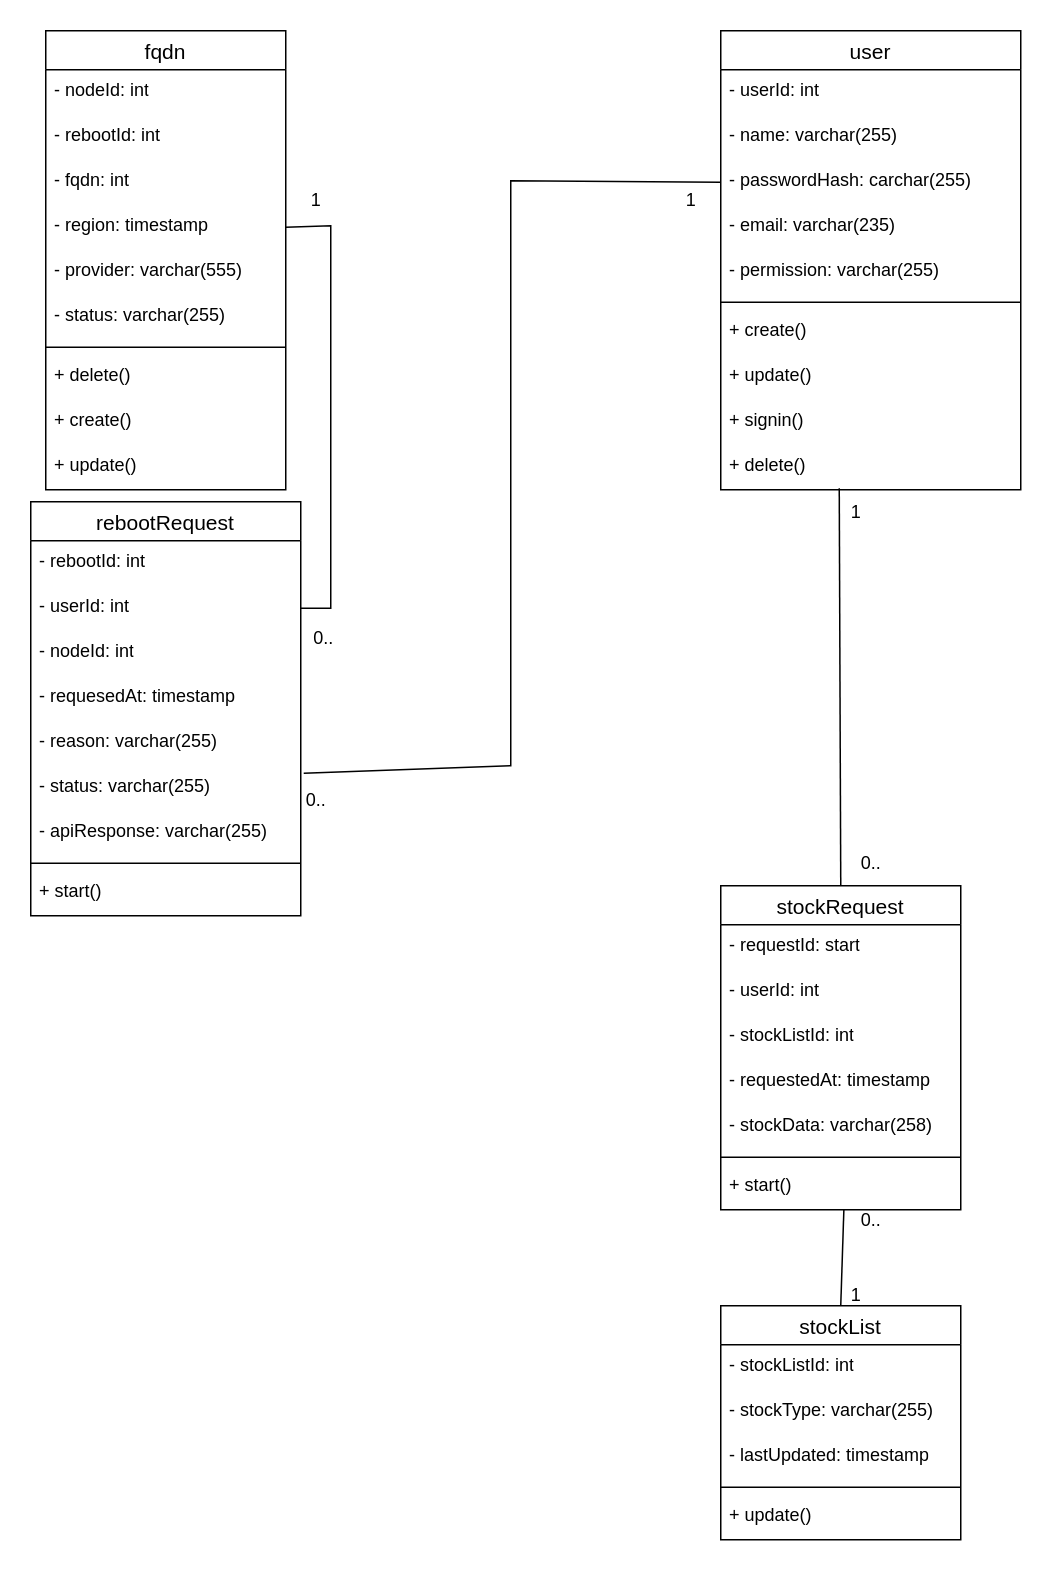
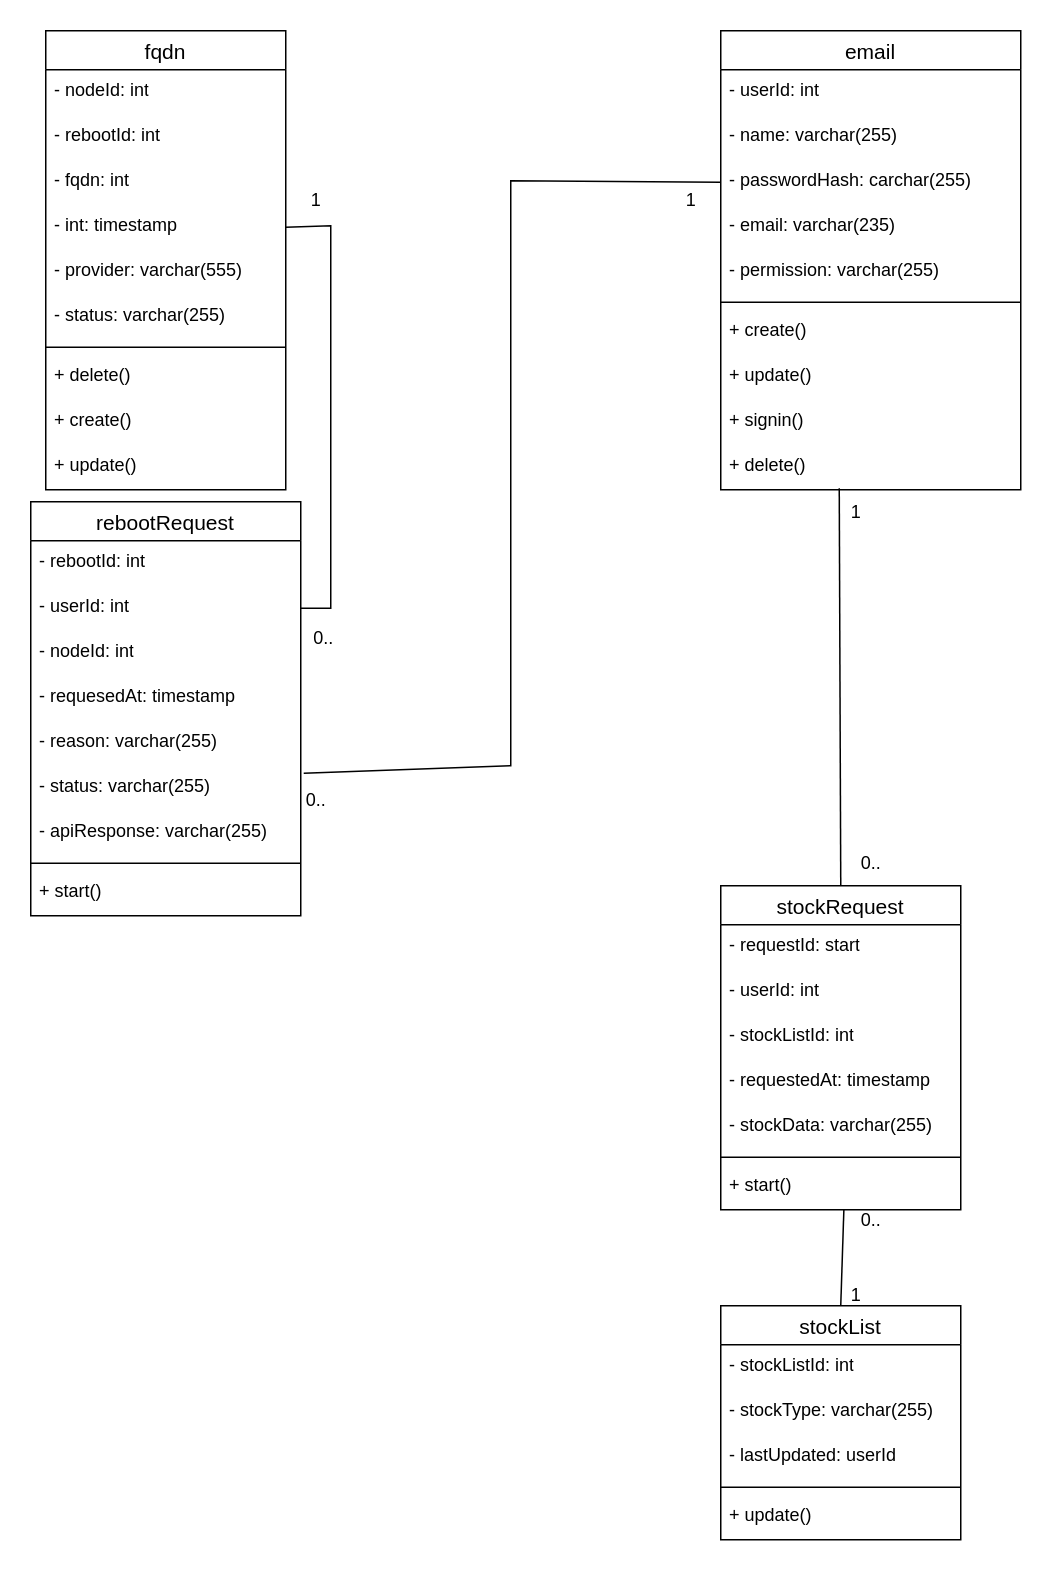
- <mxCell id="23" value="user" style="swimlane;fontStyle=0;childLayout=stackLayout;horizontal=1;startSize=26;horizontalStack=0;resizeParent=1;resizeParentMax=0;resizeLast=0;collapsible=1;marginBottom=0;align=center;fontSize=14;" vertex="1" parent="1"><mxGeometry x="480" y="20" width="200" height="306" as="geometry" /></mxCell>
+ <mxCell id="23" value="email" style="swimlane;fontStyle=0;childLayout=stackLayout;horizontal=1;startSize=26;horizontalStack=0;resizeParent=1;resizeParentMax=0;resizeLast=0;collapsible=1;marginBottom=0;align=center;fontSize=14;" vertex="1" parent="1"><mxGeometry x="480" y="20" width="200" height="306" as="geometry" /></mxCell>
- <mxCell id="6" value="- region: timestamp" style="text;strokeColor=none;fillColor=none;spacingLeft=4;spacingRight=4;overflow=hidden;rotatable=0;points=[[0,0.5],[1,0.5]];portConstraint=eastwest;fontSize=12;whiteSpace=wrap;html=1;" vertex="1" parent="2"><mxGeometry y="116" width="160" height="30" as="geometry" /></mxCell>
+ <mxCell id="6" value="- int: timestamp" style="text;strokeColor=none;fillColor=none;spacingLeft=4;spacingRight=4;overflow=hidden;rotatable=0;points=[[0,0.5],[1,0.5]];portConstraint=eastwest;fontSize=12;whiteSpace=wrap;html=1;" vertex="1" parent="2"><mxGeometry y="116" width="160" height="30" as="geometry" /></mxCell>
- <mxCell id="39" value="- stockData: varchar(258)" style="text;strokeColor=none;fillColor=none;spacingLeft=4;spacingRight=4;overflow=hidden;rotatable=0;points=[[0,0.5],[1,0.5]];portConstraint=eastwest;fontSize=12;whiteSpace=wrap;html=1;" vertex="1" parent="34"><mxGeometry y="146" width="160" height="30" as="geometry" /></mxCell>
+ <mxCell id="39" value="- stockData: varchar(255)" style="text;strokeColor=none;fillColor=none;spacingLeft=4;spacingRight=4;overflow=hidden;rotatable=0;points=[[0,0.5],[1,0.5]];portConstraint=eastwest;fontSize=12;whiteSpace=wrap;html=1;" vertex="1" parent="34"><mxGeometry y="146" width="160" height="30" as="geometry" /></mxCell>
- <mxCell id="45" value="- lastUpdated: timestamp" style="text;strokeColor=none;fillColor=none;spacingLeft=4;spacingRight=4;overflow=hidden;rotatable=0;points=[[0,0.5],[1,0.5]];portConstraint=eastwest;fontSize=12;whiteSpace=wrap;html=1;" vertex="1" parent="42"><mxGeometry y="86" width="160" height="30" as="geometry" /></mxCell>
+ <mxCell id="45" value="- lastUpdated: userId" style="text;strokeColor=none;fillColor=none;spacingLeft=4;spacingRight=4;overflow=hidden;rotatable=0;points=[[0,0.5],[1,0.5]];portConstraint=eastwest;fontSize=12;whiteSpace=wrap;html=1;" vertex="1" parent="42"><mxGeometry y="86" width="160" height="30" as="geometry" /></mxCell>
